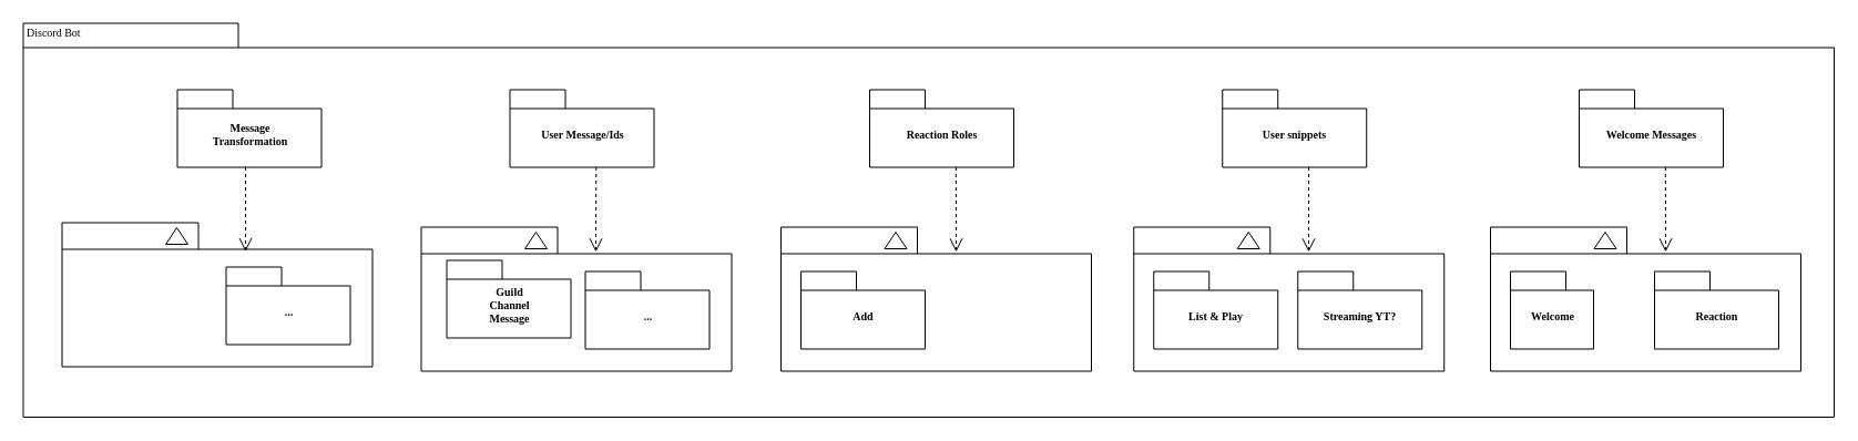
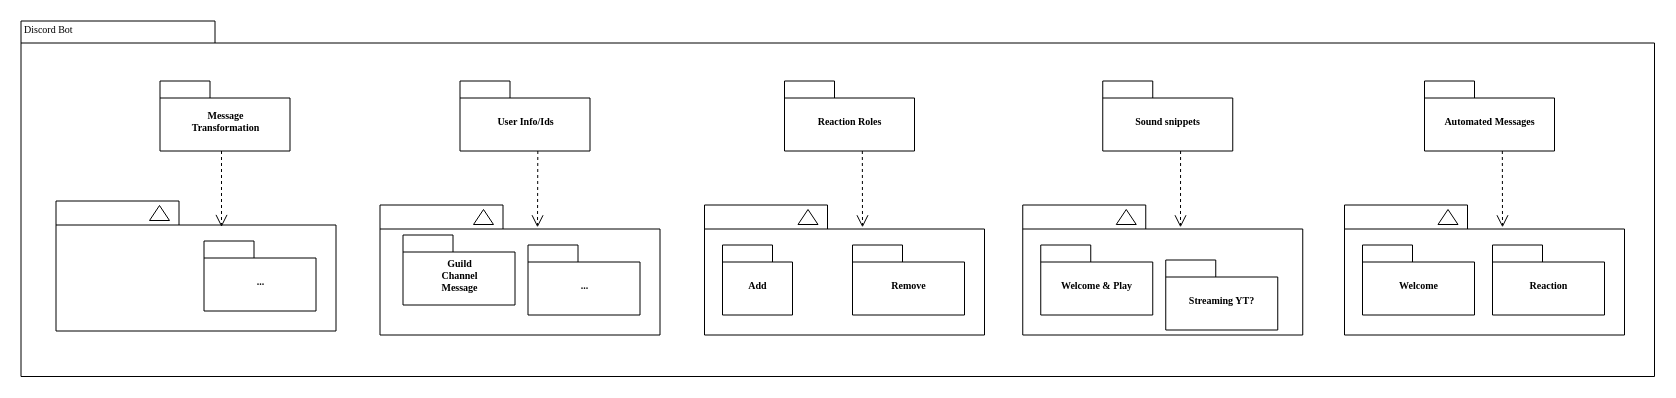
- <mxCell id="6" value="User Message/Ids" style="shape=folder;fontStyle=1;spacingTop=10;tabWidth=50;tabHeight=17;tabPosition=left;html=1;rounded=0;shadow=0;comic=0;labelBackgroundColor=none;strokeWidth=1;fontFamily=Verdana;fontSize=10;align=center;" parent="5" vertex="1"><mxGeometry width="130" height="70" as="geometry" /></mxCell>
+ <mxCell id="6" value="User Info/Ids" style="shape=folder;fontStyle=1;spacingTop=10;tabWidth=50;tabHeight=17;tabPosition=left;html=1;rounded=0;shadow=0;comic=0;labelBackgroundColor=none;strokeWidth=1;fontFamily=Verdana;fontSize=10;align=center;" parent="5" vertex="1"><mxGeometry width="130" height="70" as="geometry" /></mxCell>
- <mxCell id="26" value="User snippets" style="shape=folder;fontStyle=1;spacingTop=10;tabWidth=50;tabHeight=17;tabPosition=left;html=1;rounded=0;shadow=0;comic=0;labelBackgroundColor=none;strokeWidth=1;fontFamily=Verdana;fontSize=10;align=center;" vertex="1" parent="1"><mxGeometry x="1102.25" y="80.5" width="130" height="70" as="geometry" /></mxCell>
+ <mxCell id="26" value="Sound snippets" style="shape=folder;fontStyle=1;spacingTop=10;tabWidth=50;tabHeight=17;tabPosition=left;html=1;rounded=0;shadow=0;comic=0;labelBackgroundColor=none;strokeWidth=1;fontFamily=Verdana;fontSize=10;align=center;" vertex="1" parent="1"><mxGeometry x="1102.25" y="80.5" width="130" height="70" as="geometry" /></mxCell>
- <mxCell id="33" value="Welcome Messages" style="shape=folder;fontStyle=1;spacingTop=10;tabWidth=50;tabHeight=17;tabPosition=left;html=1;rounded=0;shadow=0;comic=0;labelBackgroundColor=none;strokeWidth=1;fontFamily=Verdana;fontSize=10;align=center;" vertex="1" parent="1"><mxGeometry x="1424" y="80.5" width="130" height="70" as="geometry" /></mxCell>
+ <mxCell id="33" value="Automated Messages" style="shape=folder;fontStyle=1;spacingTop=10;tabWidth=50;tabHeight=17;tabPosition=left;html=1;rounded=0;shadow=0;comic=0;labelBackgroundColor=none;strokeWidth=1;fontFamily=Verdana;fontSize=10;align=center;" vertex="1" parent="1"><mxGeometry x="1424" y="80.5" width="130" height="70" as="geometry" /></mxCell>
- <mxCell id="23" value="Add" style="shape=folder;fontStyle=1;spacingTop=10;tabWidth=50;tabHeight=17;tabPosition=left;html=1;rounded=0;shadow=0;comic=0;labelBackgroundColor=none;strokeWidth=1;fontFamily=Verdana;fontSize=10;align=center;" vertex="1" parent="20"><mxGeometry x="18" y="40" width="112" height="70" as="geometry" /></mxCell>
+ <mxCell id="23" value="Add" style="shape=folder;fontStyle=1;spacingTop=10;tabWidth=50;tabHeight=17;tabPosition=left;html=1;rounded=0;shadow=0;comic=0;labelBackgroundColor=none;strokeWidth=1;fontFamily=Verdana;fontSize=10;align=center;" vertex="1" parent="20"><mxGeometry x="18" y="40" width="70" height="70" as="geometry" /></mxCell>
+ <mxCell id="24" value="Remove" style="shape=folder;fontStyle=1;spacingTop=10;tabWidth=50;tabHeight=17;tabPosition=left;html=1;rounded=0;shadow=0;comic=0;labelBackgroundColor=none;strokeWidth=1;fontFamily=Verdana;fontSize=10;align=center;" vertex="1" parent="20"><mxGeometry x="148" y="40" width="112" height="70" as="geometry" /></mxCell>
- <mxCell id="31" value="Streaming YT?" style="shape=folder;fontStyle=1;spacingTop=10;tabWidth=50;tabHeight=17;tabPosition=left;html=1;rounded=0;shadow=0;comic=0;labelBackgroundColor=none;strokeWidth=1;fontFamily=Verdana;fontSize=10;align=center;" vertex="1" parent="27"><mxGeometry x="148" y="40" width="112" height="70" as="geometry" /></mxCell>
+ <mxCell id="31" value="Streaming YT?" style="shape=folder;fontStyle=1;spacingTop=10;tabWidth=50;tabHeight=17;tabPosition=left;html=1;rounded=0;shadow=0;comic=0;labelBackgroundColor=none;strokeWidth=1;fontFamily=Verdana;fontSize=10;align=center;" vertex="1" parent="27"><mxGeometry x="143" y="55" width="112" height="70" as="geometry" /></mxCell>
- <mxCell id="37" value="Welcome" style="shape=folder;fontStyle=1;spacingTop=10;tabWidth=50;tabHeight=17;tabPosition=left;html=1;rounded=0;shadow=0;comic=0;labelBackgroundColor=none;strokeWidth=1;fontFamily=Verdana;fontSize=10;align=center;" vertex="1" parent="34"><mxGeometry x="18" y="40" width="75" height="70" as="geometry" /></mxCell>
+ <mxCell id="37" value="Welcome" style="shape=folder;fontStyle=1;spacingTop=10;tabWidth=50;tabHeight=17;tabPosition=left;html=1;rounded=0;shadow=0;comic=0;labelBackgroundColor=none;strokeWidth=1;fontFamily=Verdana;fontSize=10;align=center;" vertex="1" parent="34"><mxGeometry x="18" y="40" width="112" height="70" as="geometry" /></mxCell>
- <mxCell id="30" value="List &amp;amp; Play" style="shape=folder;fontStyle=1;spacingTop=10;tabWidth=50;tabHeight=17;tabPosition=left;html=1;rounded=0;shadow=0;comic=0;labelBackgroundColor=none;strokeWidth=1;fontFamily=Verdana;fontSize=10;align=center;" vertex="1" parent="27"><mxGeometry x="18" y="40" width="112" height="70" as="geometry" /></mxCell>
+ <mxCell id="30" value="Welcome &amp;amp; Play" style="shape=folder;fontStyle=1;spacingTop=10;tabWidth=50;tabHeight=17;tabPosition=left;html=1;rounded=0;shadow=0;comic=0;labelBackgroundColor=none;strokeWidth=1;fontFamily=Verdana;fontSize=10;align=center;" vertex="1" parent="27"><mxGeometry x="18" y="40" width="112" height="70" as="geometry" /></mxCell>
